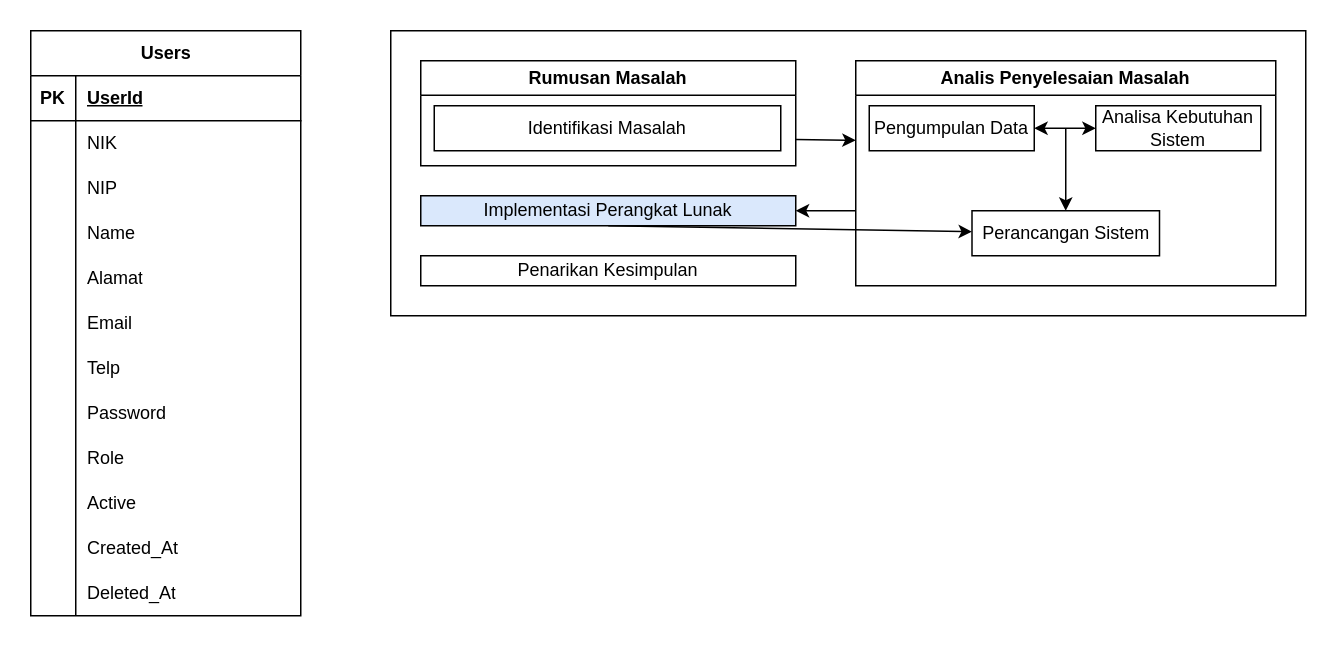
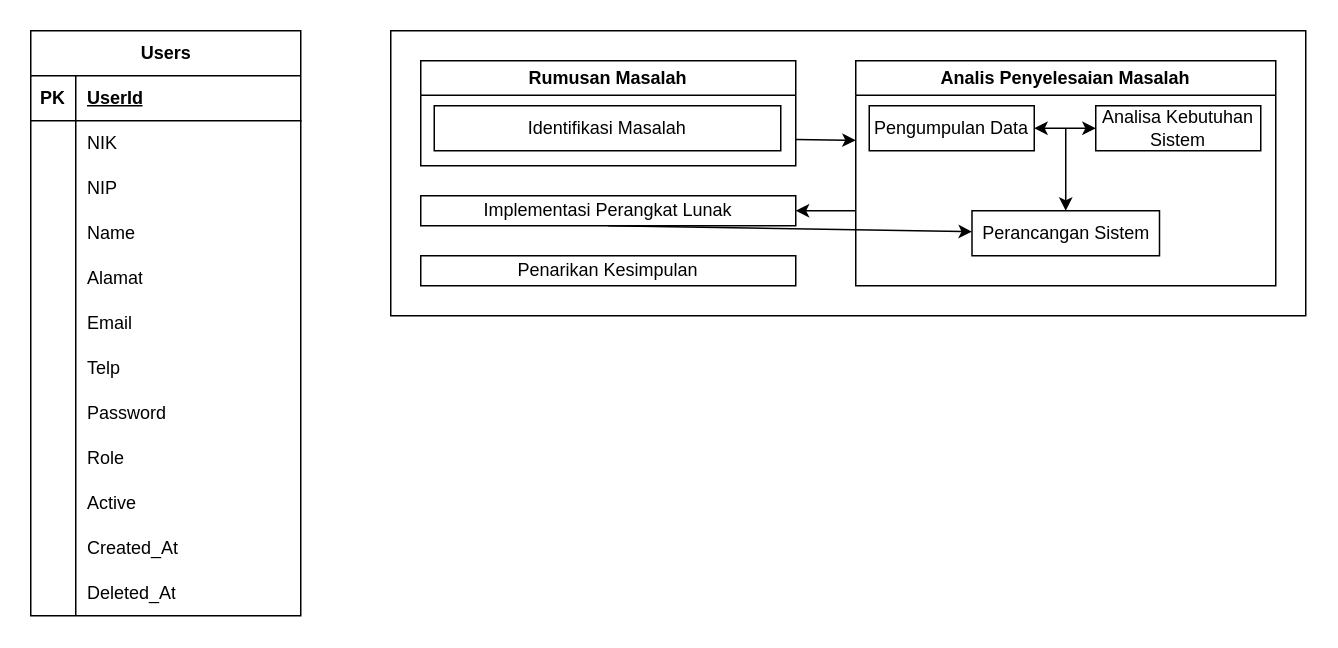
- <mxCell id="48" value="Implementasi Perangkat Lunak" style="rounded=0;whiteSpace=wrap;html=1;fillColor=#dae8fc;" vertex="1" parent="1"><mxGeometry x="280" y="130" width="250" height="20" as="geometry" /></mxCell>
+ <mxCell id="48" value="Implementasi Perangkat Lunak" style="rounded=0;whiteSpace=wrap;html=1;" vertex="1" parent="1"><mxGeometry x="280" y="130" width="250" height="20" as="geometry" /></mxCell>
